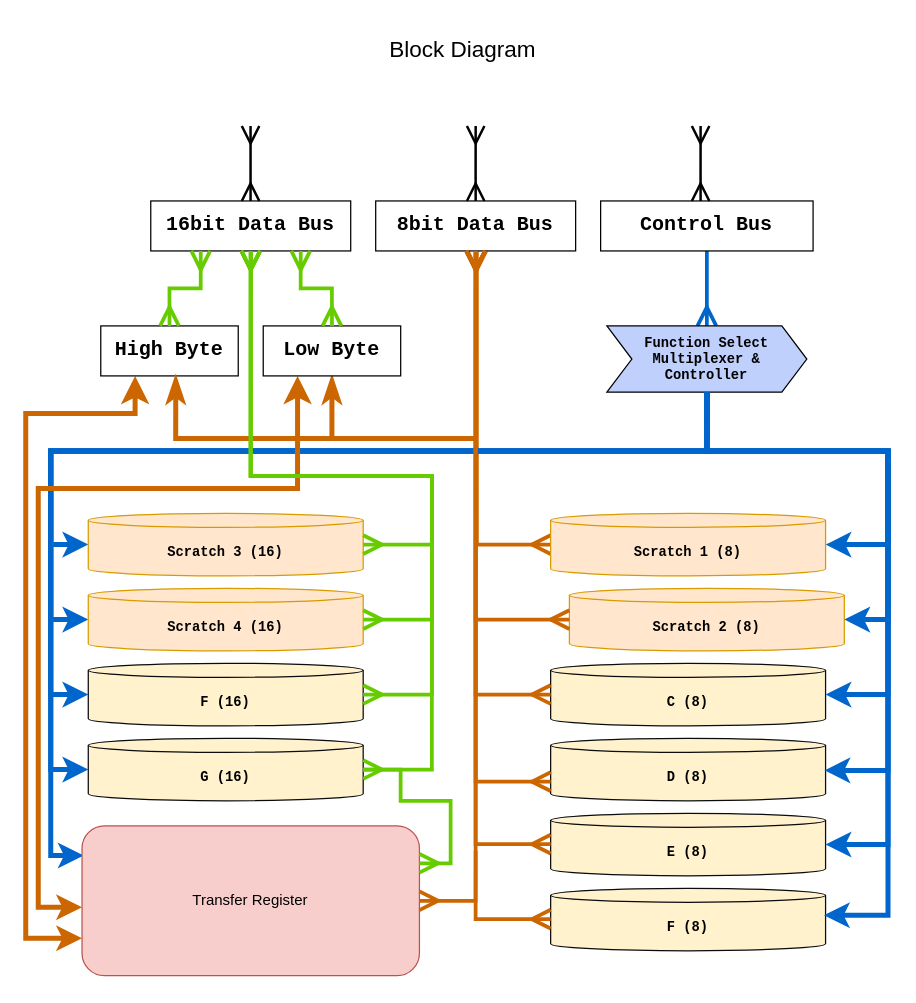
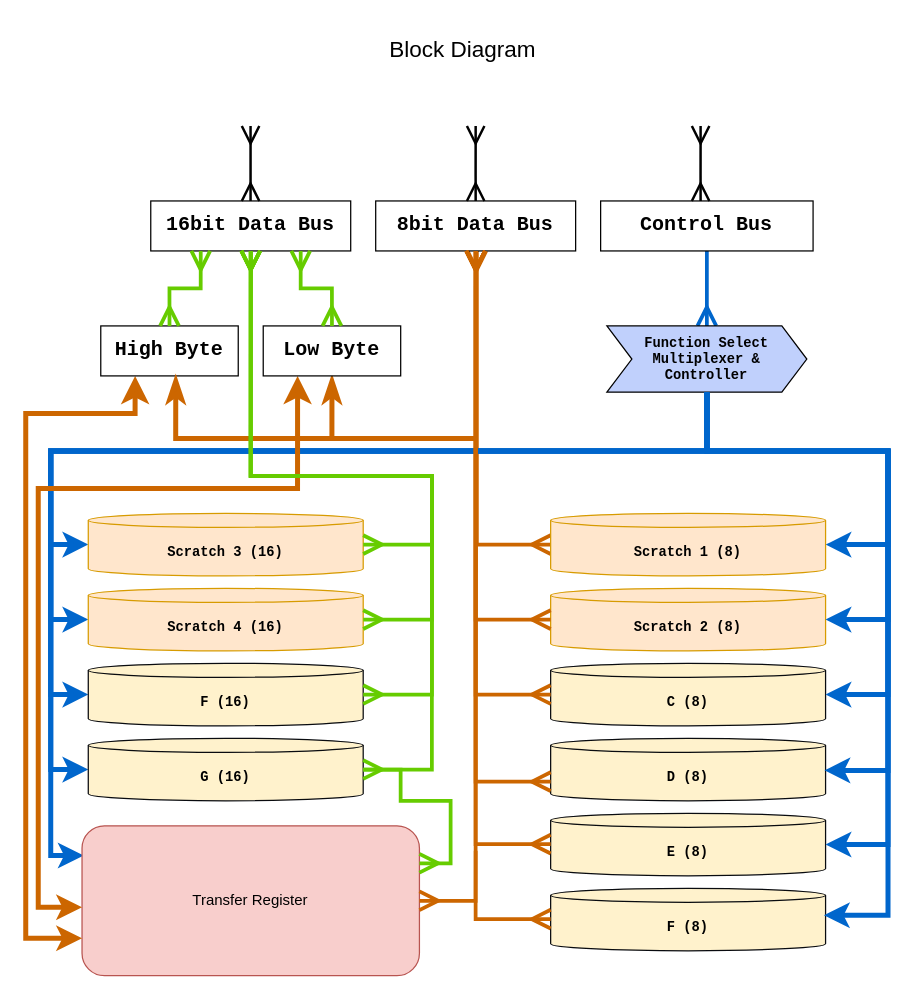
- <mxCell id="18" value="&lt;font style=&quot;font-size: 11px&quot;&gt;&lt;b&gt;Scratch 2 (8)&lt;/b&gt;&lt;/font&gt;" style="shape=cylinder3;whiteSpace=wrap;html=1;boundedLbl=1;backgroundOutline=1;size=5.6;fontFamily=Courier New;fontSize=19;fillColor=#ffe6cc;strokeColor=#d79b00;" vertex="1" parent="1"><mxGeometry x="455.14" y="470" width="220" height="50" as="geometry" /></mxCell>
+ <mxCell id="18" value="&lt;font style=&quot;font-size: 11px&quot;&gt;&lt;b&gt;Scratch 2 (8)&lt;/b&gt;&lt;/font&gt;" style="shape=cylinder3;whiteSpace=wrap;html=1;boundedLbl=1;backgroundOutline=1;size=5.6;fontFamily=Courier New;fontSize=19;fillColor=#ffe6cc;strokeColor=#d79b00;" vertex="1" parent="1"><mxGeometry x="440.14" y="470" width="220" height="50" as="geometry" /></mxCell>
